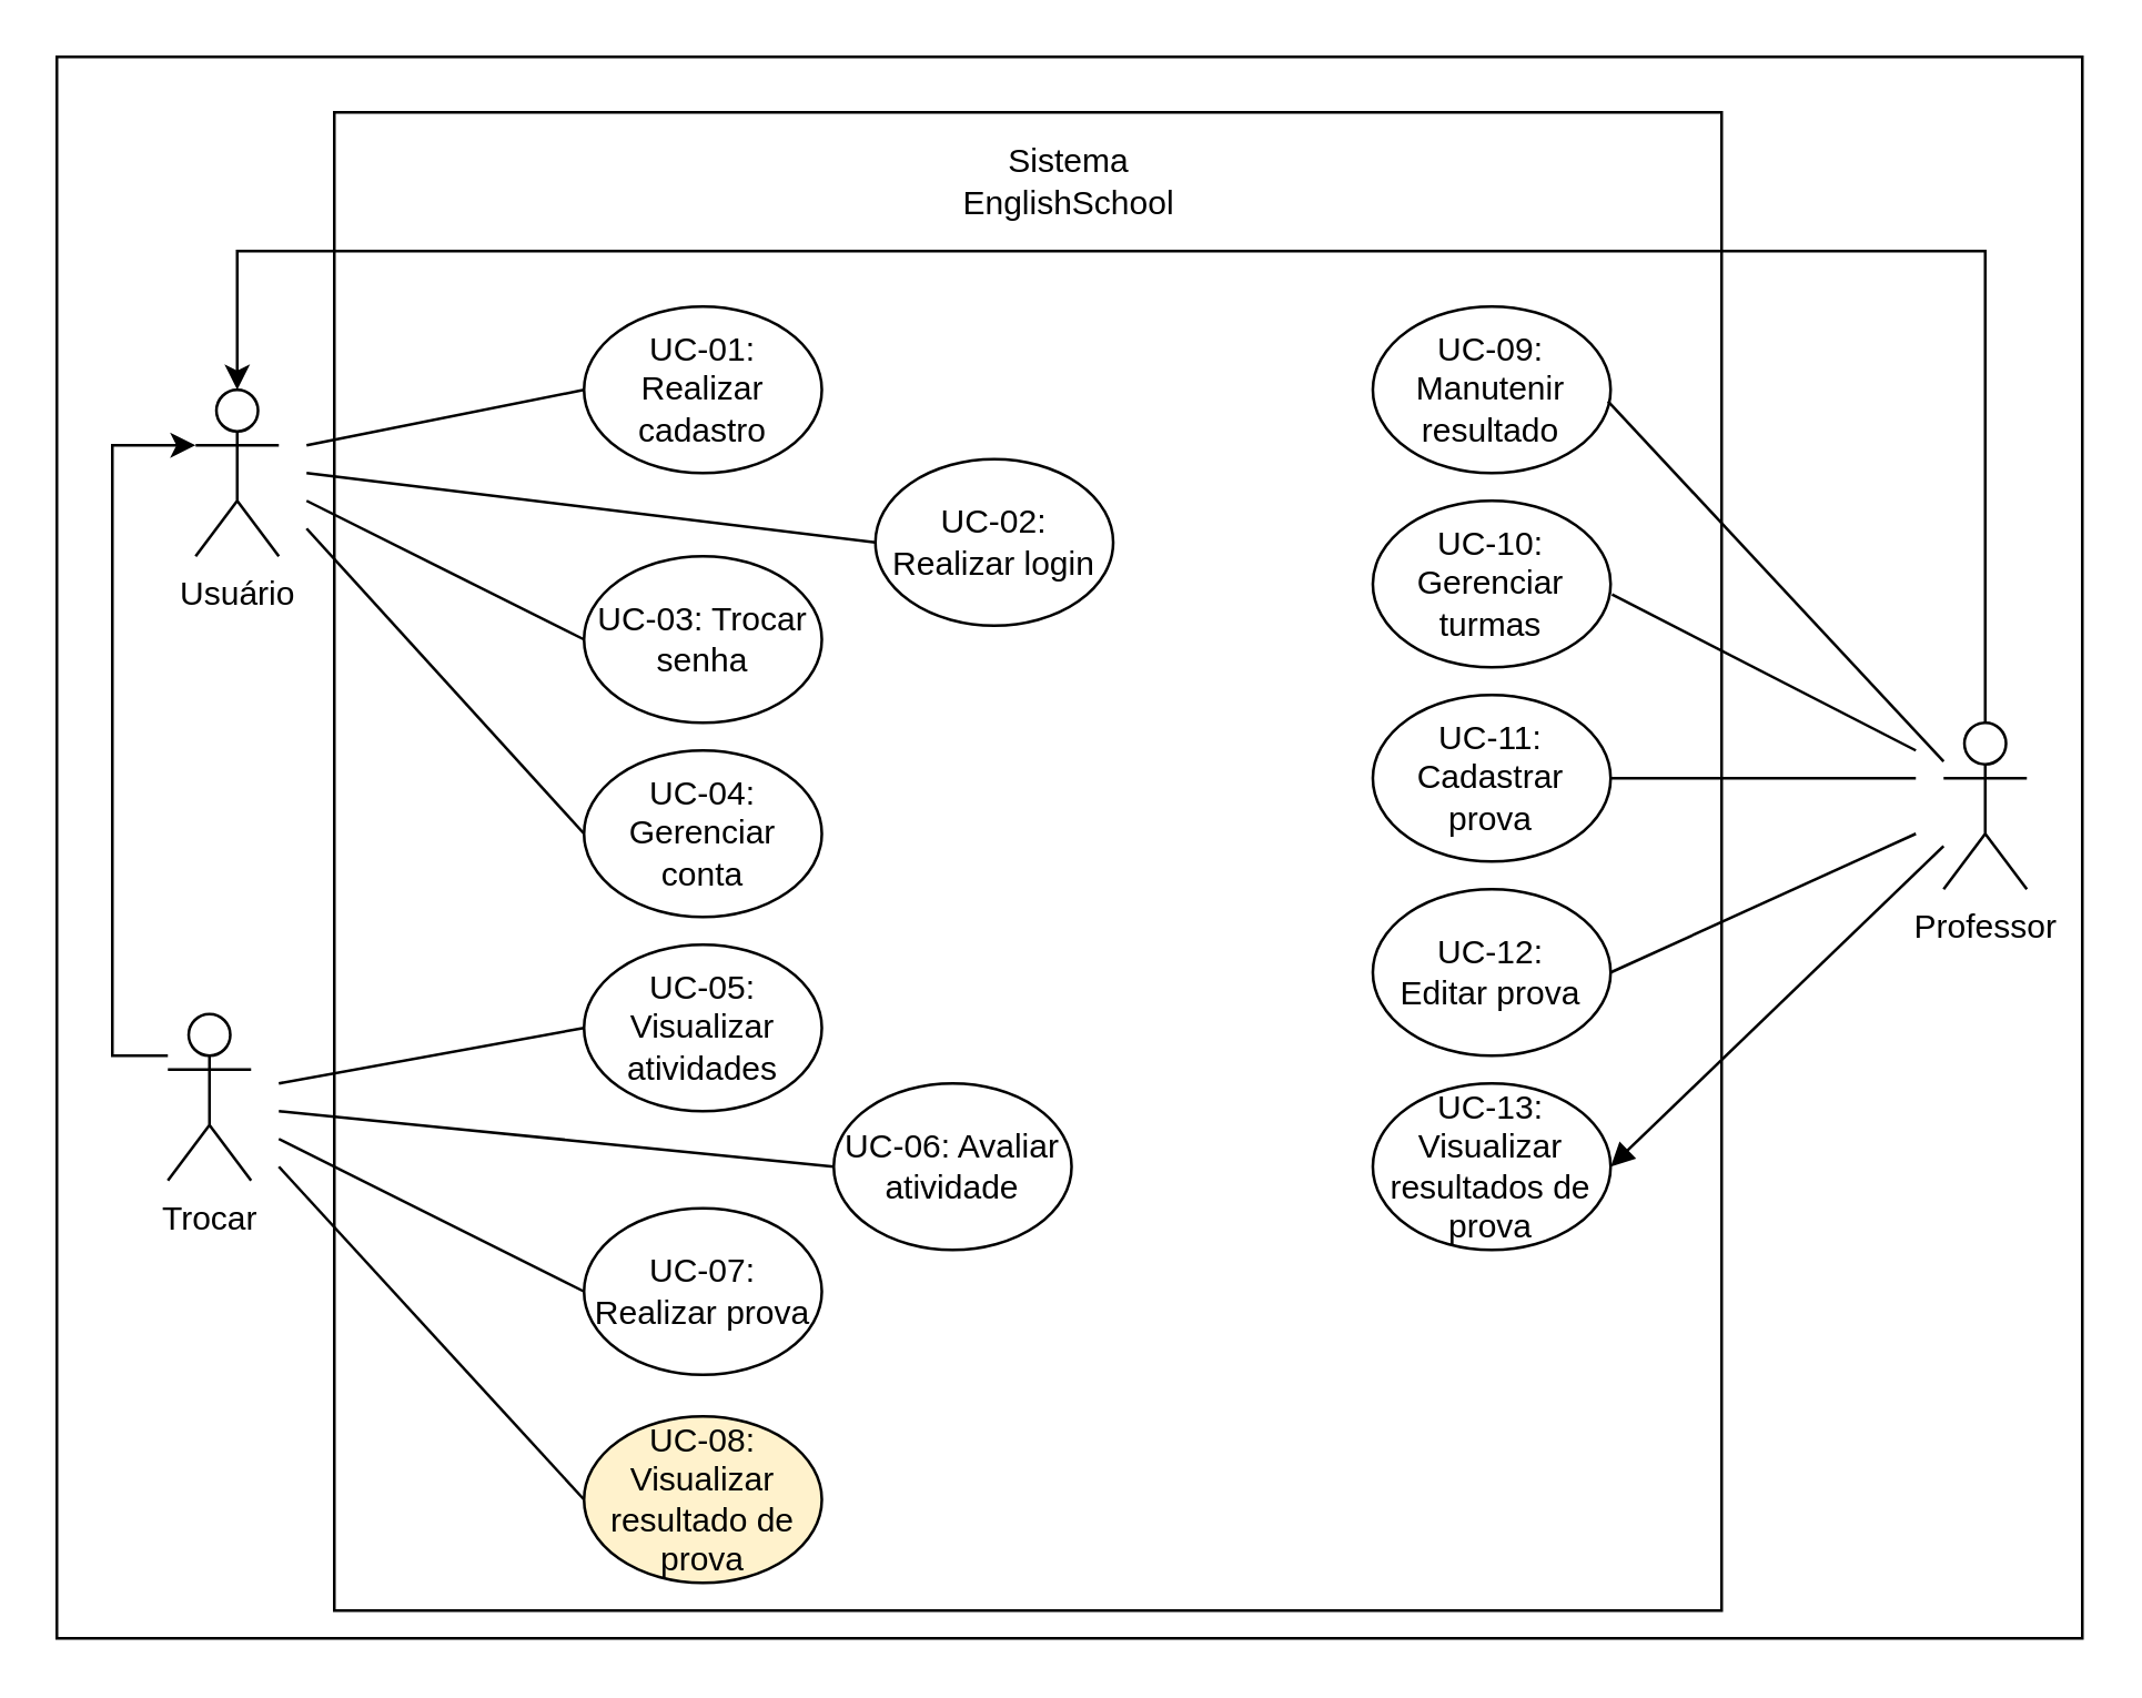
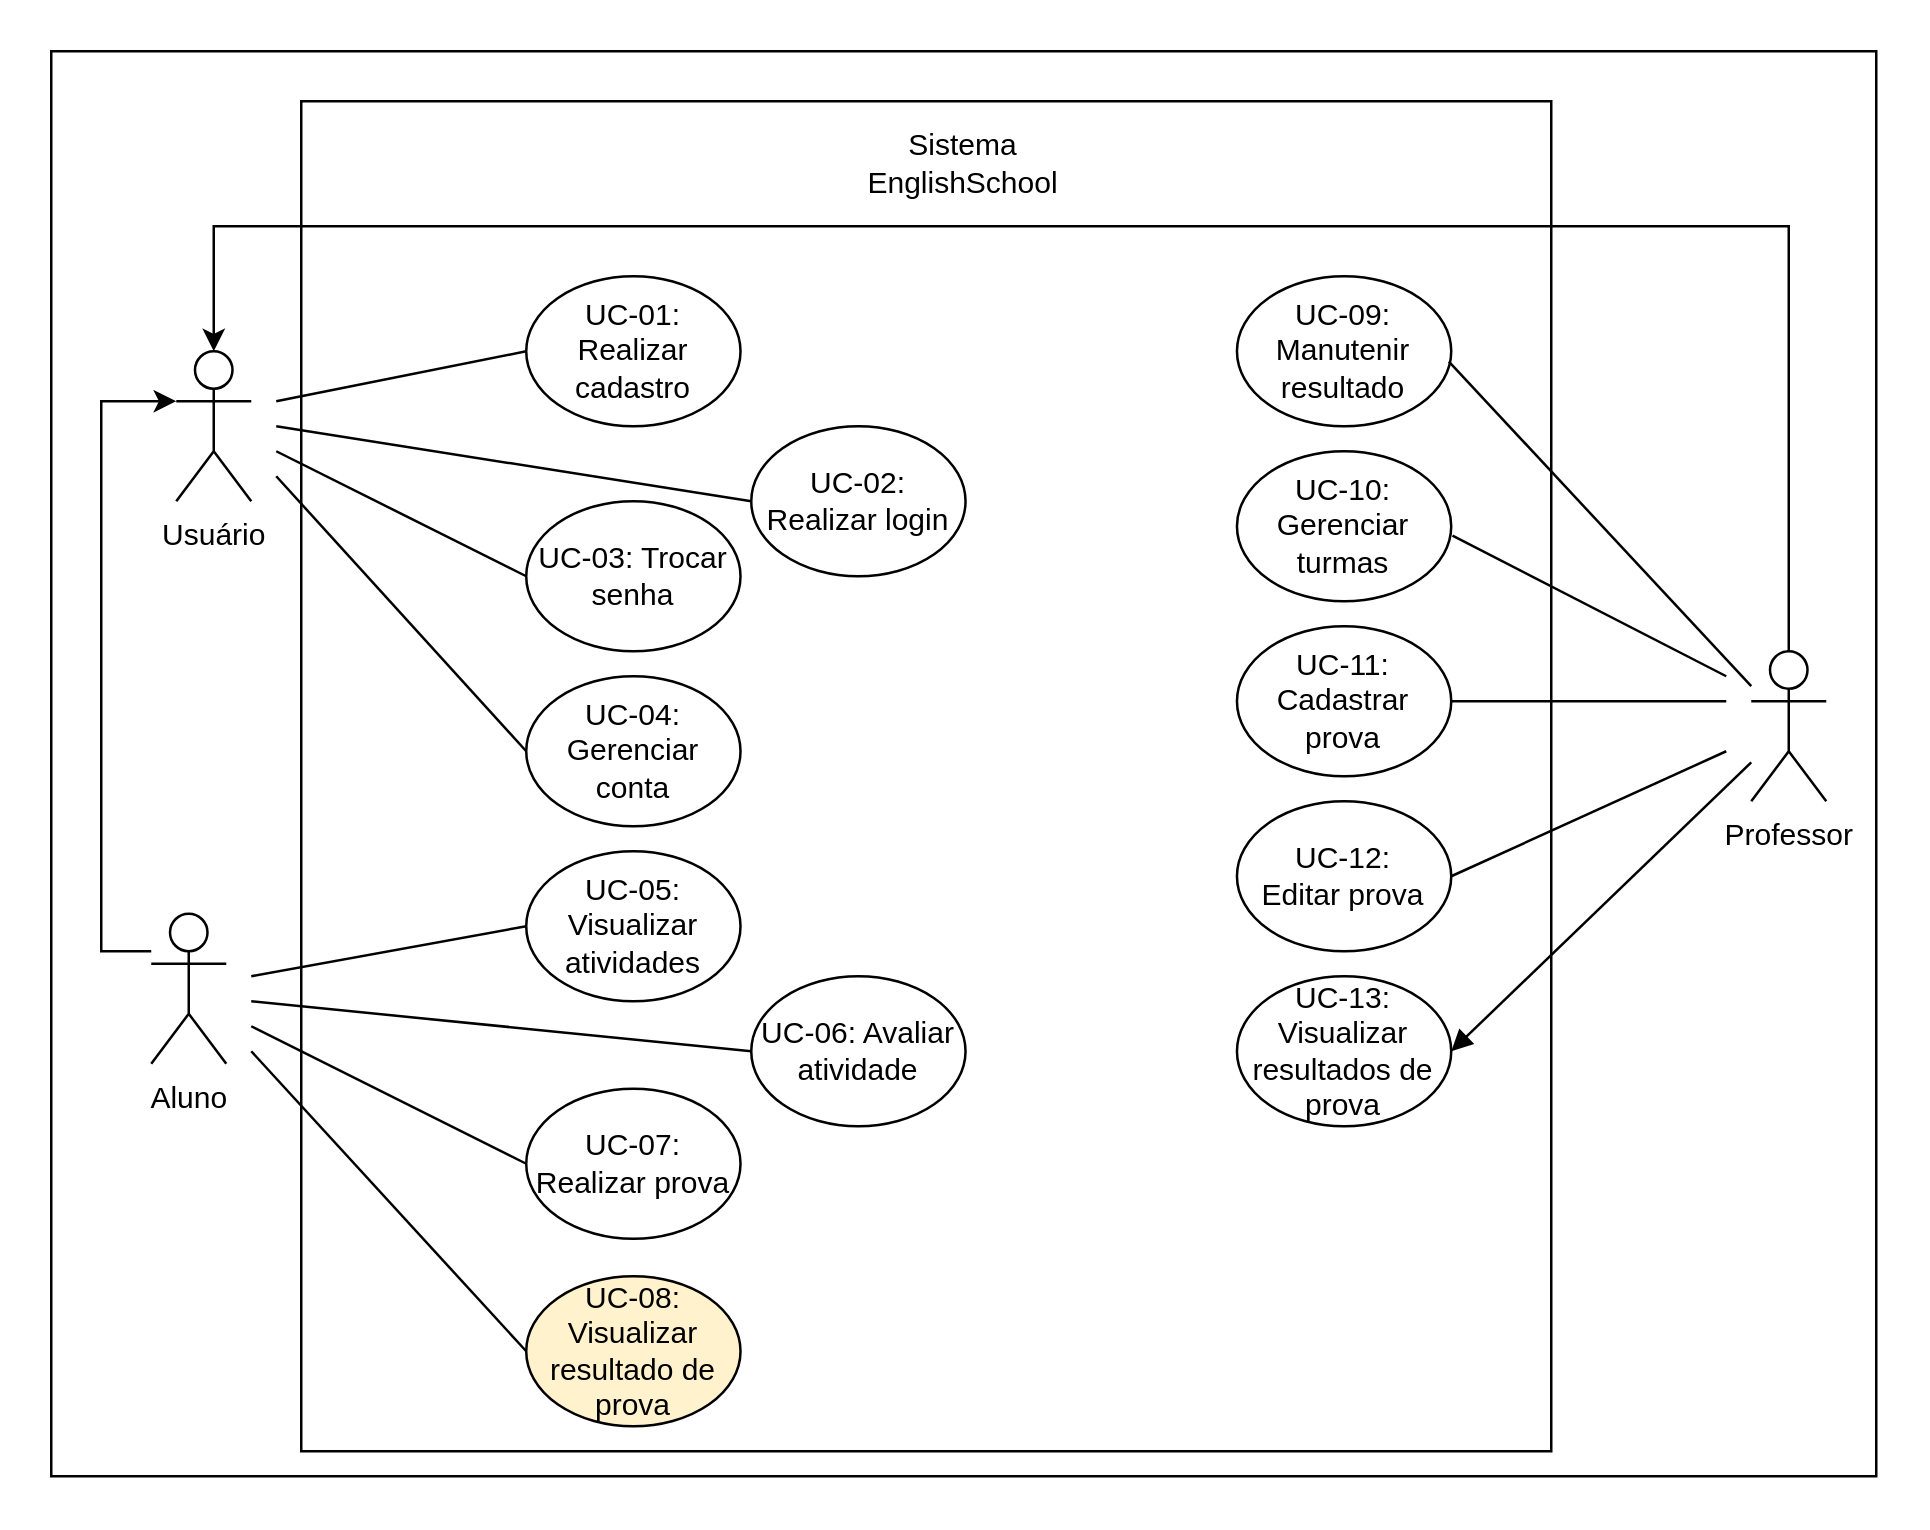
- <mxCell id="8" value="UC-02: Realizar login" style="ellipse;whiteSpace=wrap;html=1;" vertex="1" parent="1"><mxGeometry x="315" y="165" width="85.71" height="60" as="geometry" /></mxCell>
+ <mxCell id="8" value="UC-02: Realizar login" style="ellipse;whiteSpace=wrap;html=1;" vertex="1" parent="1"><mxGeometry x="300" y="170" width="85.71" height="60" as="geometry" /></mxCell>
- <mxCell id="6" value="Trocar" style="shape=umlActor;verticalLabelPosition=bottom;verticalAlign=top;html=1;outlineConnect=0;" vertex="1" parent="1"><mxGeometry x="60" y="365" width="30" height="60" as="geometry" /></mxCell>
+ <mxCell id="6" value="Aluno" style="shape=umlActor;verticalLabelPosition=bottom;verticalAlign=top;html=1;outlineConnect=0;" vertex="1" parent="1"><mxGeometry x="60" y="365" width="30" height="60" as="geometry" /></mxCell>
